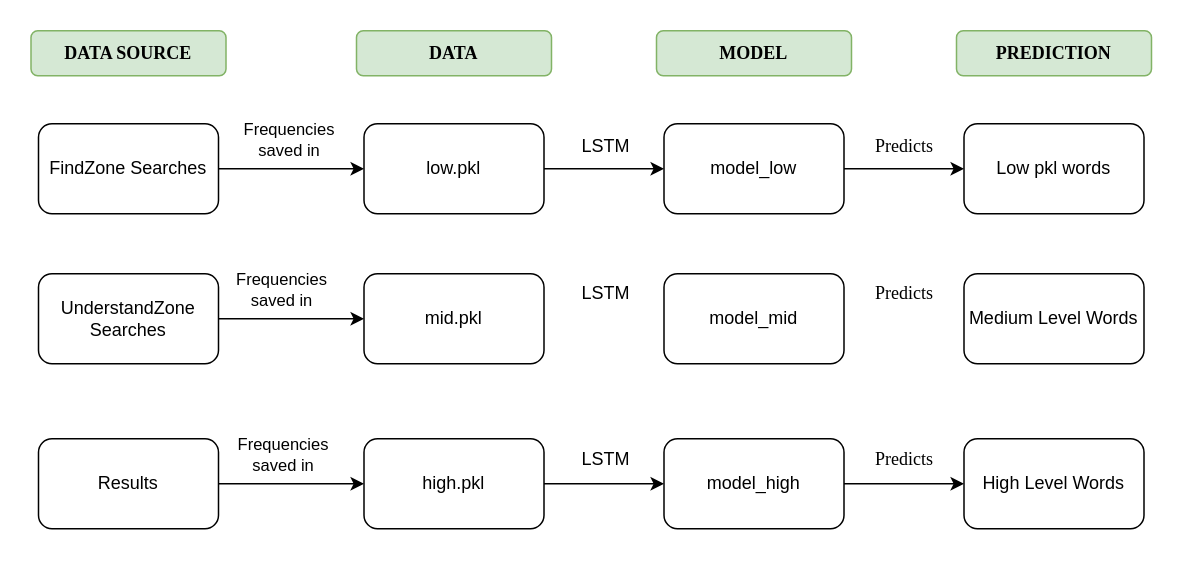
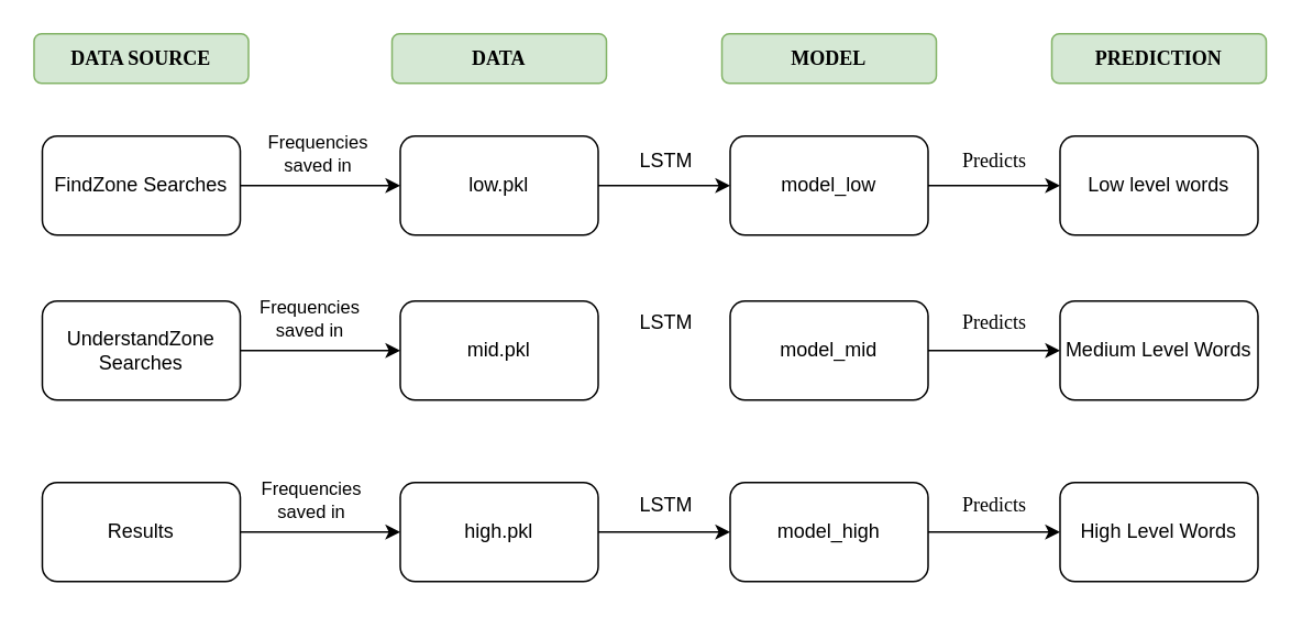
- <mxCell id="9" value="Low pkl words" style="rounded=1;whiteSpace=wrap;html=1;" vertex="1" parent="1"><mxGeometry x="642" y="82" width="120" height="60" as="geometry" /></mxCell>
+ <mxCell id="9" value="Low level words" style="rounded=1;whiteSpace=wrap;html=1;" vertex="1" parent="1"><mxGeometry x="642" y="82" width="120" height="60" as="geometry" /></mxCell>
+ <mxCell id="13" value="" style="edgeStyle=orthogonalEdgeStyle;rounded=0;orthogonalLoop=1;jettySize=auto;html=1;fontFamily=Verdana;" edge="1" parent="1" source="14" target="15"><mxGeometry relative="1" as="geometry" /></mxCell>
